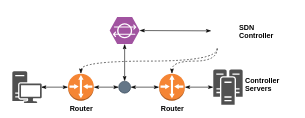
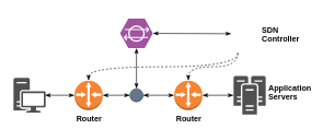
- <mxCell id="17" value="&lt;div&gt;&lt;b&gt;Controller&lt;/b&gt;&lt;/div&gt;&lt;div&gt;&lt;b&gt;Servers&lt;br&gt;&lt;/b&gt;&lt;/div&gt;" style="text;html=1;resizable=0;points=[];autosize=1;align=left;verticalAlign=top;spacingTop=-4;" vertex="1" parent="1"><mxGeometry x="407" y="124" width="80" height="30" as="geometry" /></mxCell>
+ <mxCell id="17" value="&lt;div&gt;&lt;b&gt;Application&lt;/b&gt;&lt;/div&gt;&lt;div&gt;&lt;b&gt;Servers&lt;br&gt;&lt;/b&gt;&lt;/div&gt;" style="text;html=1;resizable=0;points=[];autosize=1;align=left;verticalAlign=top;spacingTop=-4;" vertex="1" parent="1"><mxGeometry x="407" y="124" width="80" height="30" as="geometry" /></mxCell>
